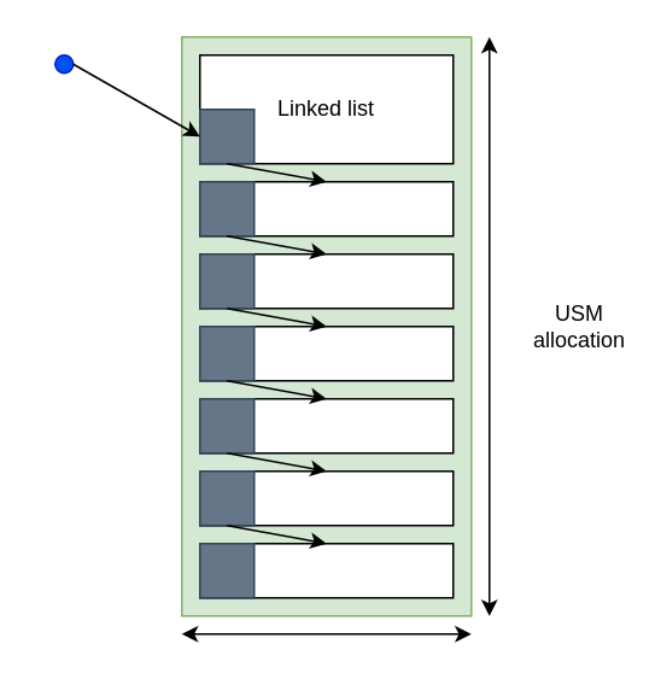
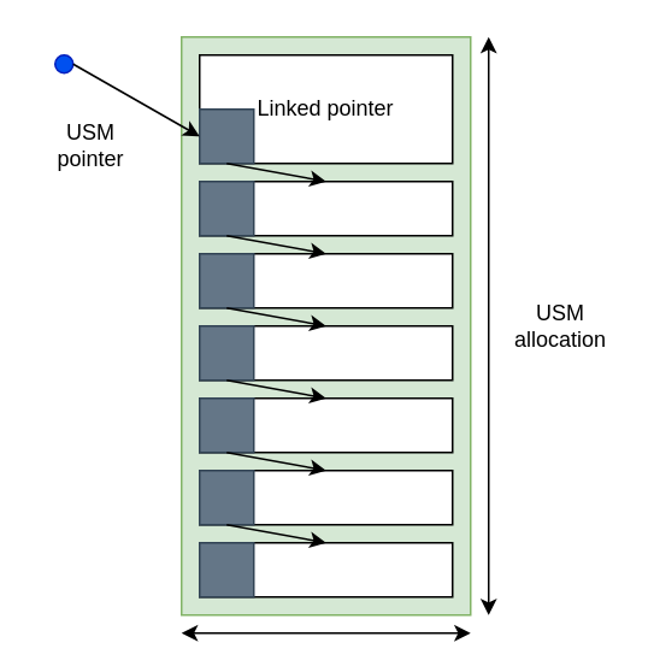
- <mxCell id="3" value="Linked list" style="rounded=0;whiteSpace=wrap;html=1;direction=south;" parent="1" vertex="1"><mxGeometry x="110" y="30" width="140" height="60" as="geometry" /></mxCell>
+ <mxCell id="3" value="Linked pointer" style="rounded=0;whiteSpace=wrap;html=1;direction=south;" parent="1" vertex="1"><mxGeometry x="110" y="30" width="140" height="60" as="geometry" /></mxCell>
+ <mxCell id="28" value="USM pointer" style="text;html=1;strokeColor=none;fillColor=none;align=center;verticalAlign=middle;whiteSpace=wrap;rounded=0;" parent="1" vertex="1"><mxGeometry x="20" y="60" width="60" height="40" as="geometry" /></mxCell>
- <mxCell id="24" value="USM allocation" style="text;html=1;strokeColor=none;fillColor=none;align=center;verticalAlign=middle;whiteSpace=wrap;rounded=0;" parent="1" vertex="1"><mxGeometry x="290" y="160" width="60" height="40" as="geometry" /></mxCell>
+ <mxCell id="24" value="USM allocation" style="text;html=1;strokeColor=none;fillColor=none;align=center;verticalAlign=middle;whiteSpace=wrap;rounded=0;" parent="1" vertex="1"><mxGeometry x="280" y="160" width="60" height="40" as="geometry" /></mxCell>
